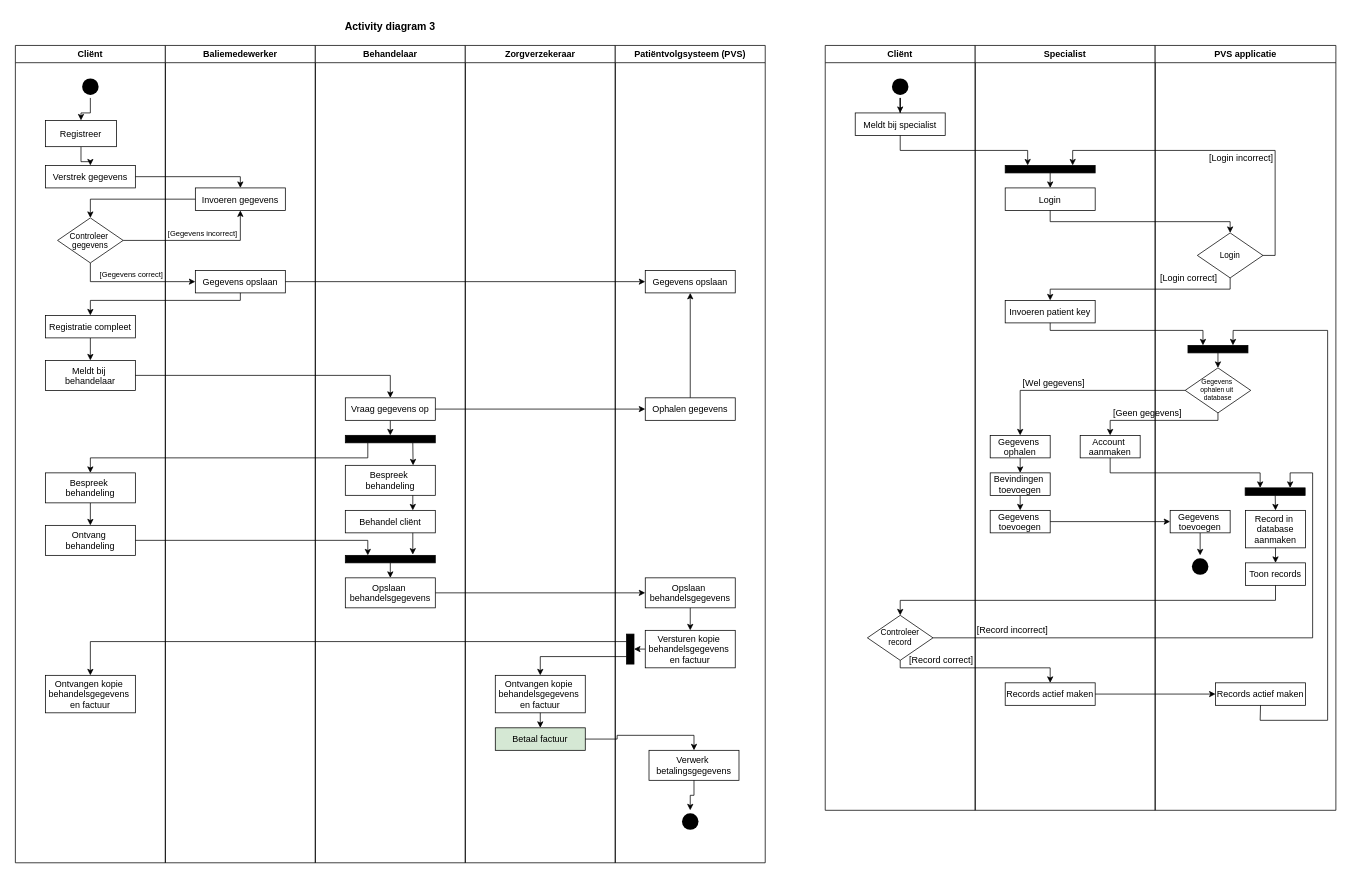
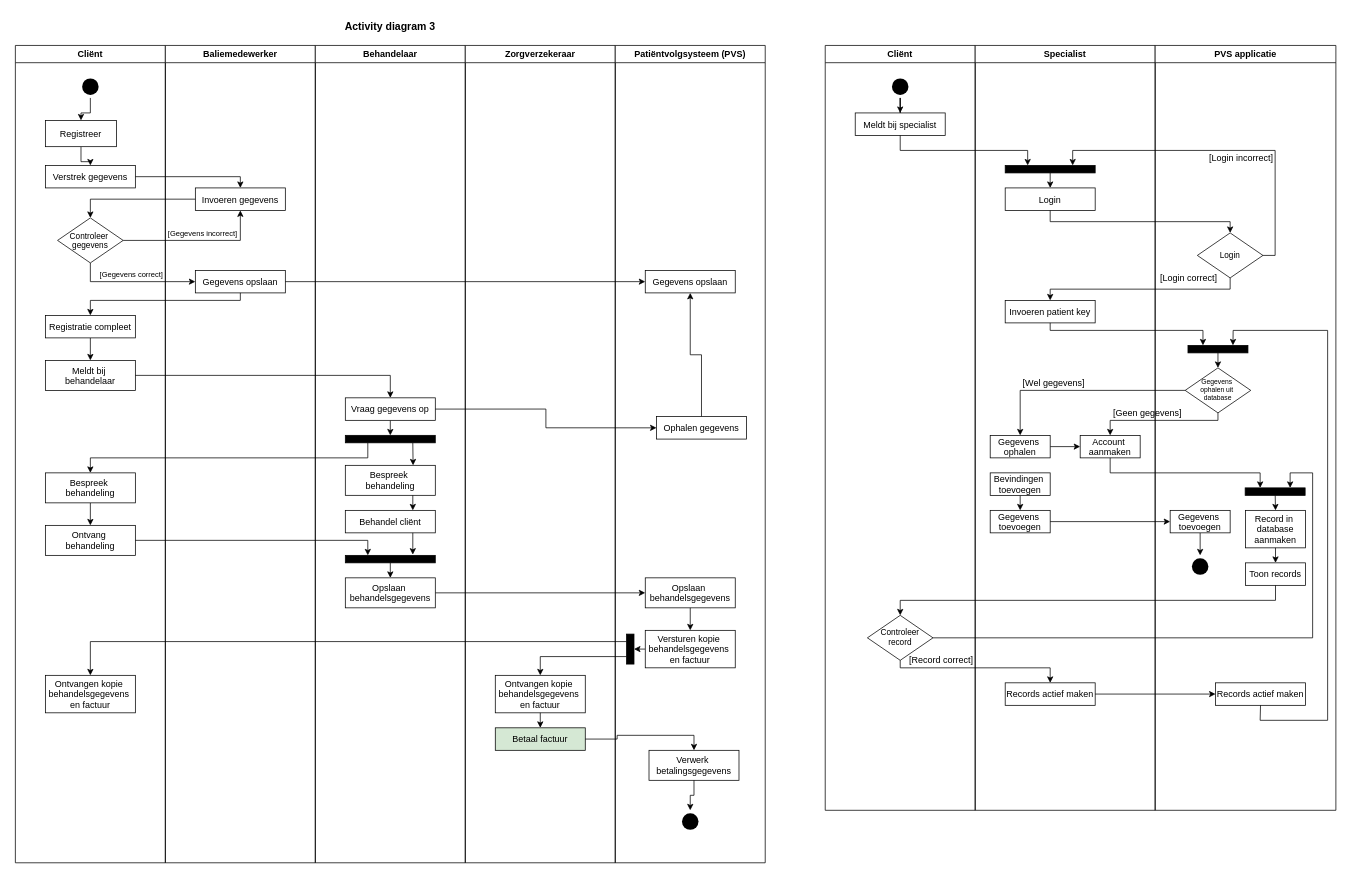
- <mxCell id="42" value="Ophalen gegevens" style="" parent="39" vertex="1"><mxGeometry x="40" y="469.94" width="120" height="30" as="geometry" /></mxCell>
+ <mxCell id="42" value="Ophalen gegevens" style="" parent="39" vertex="1"><mxGeometry x="55" y="494.94" width="120" height="30" as="geometry" /></mxCell>
- <mxCell id="79" style="edgeStyle=none;rounded=0;orthogonalLoop=1;jettySize=auto;html=1;elbow=vertical;" edge="1" parent="70" source="80" target="82"><mxGeometry relative="1" as="geometry" /></mxCell>
+ <mxCell id="79" style="edgeStyle=none;rounded=0;orthogonalLoop=1;jettySize=auto;html=1;elbow=vertical;" edge="1" parent="70" source="80" target="91"><mxGeometry relative="1" as="geometry" /></mxCell>
- <mxCell id="77" value="[Record incorrect]" style="text;html=1;align=center;verticalAlign=middle;whiteSpace=wrap;rounded=0;" vertex="1" parent="70"><mxGeometry y="770" width="100" height="20" as="geometry" /></mxCell>
